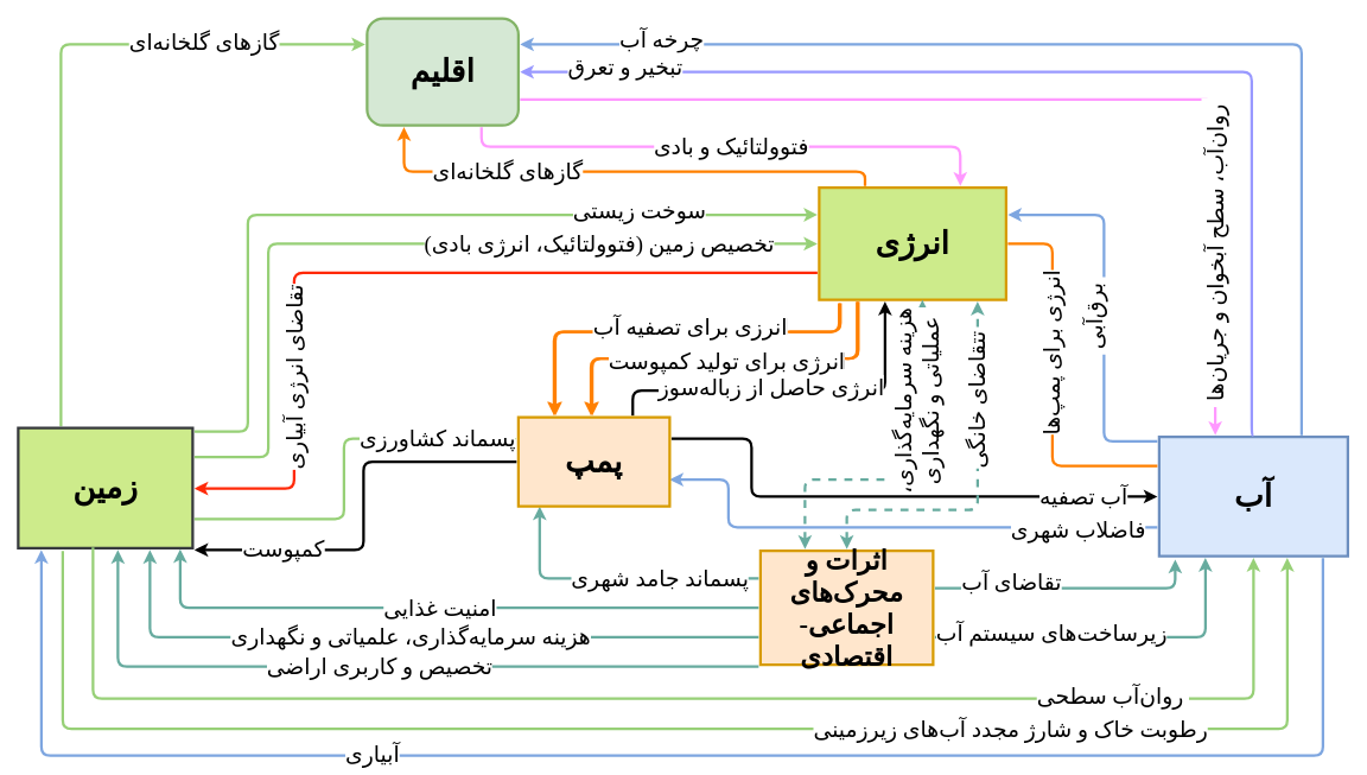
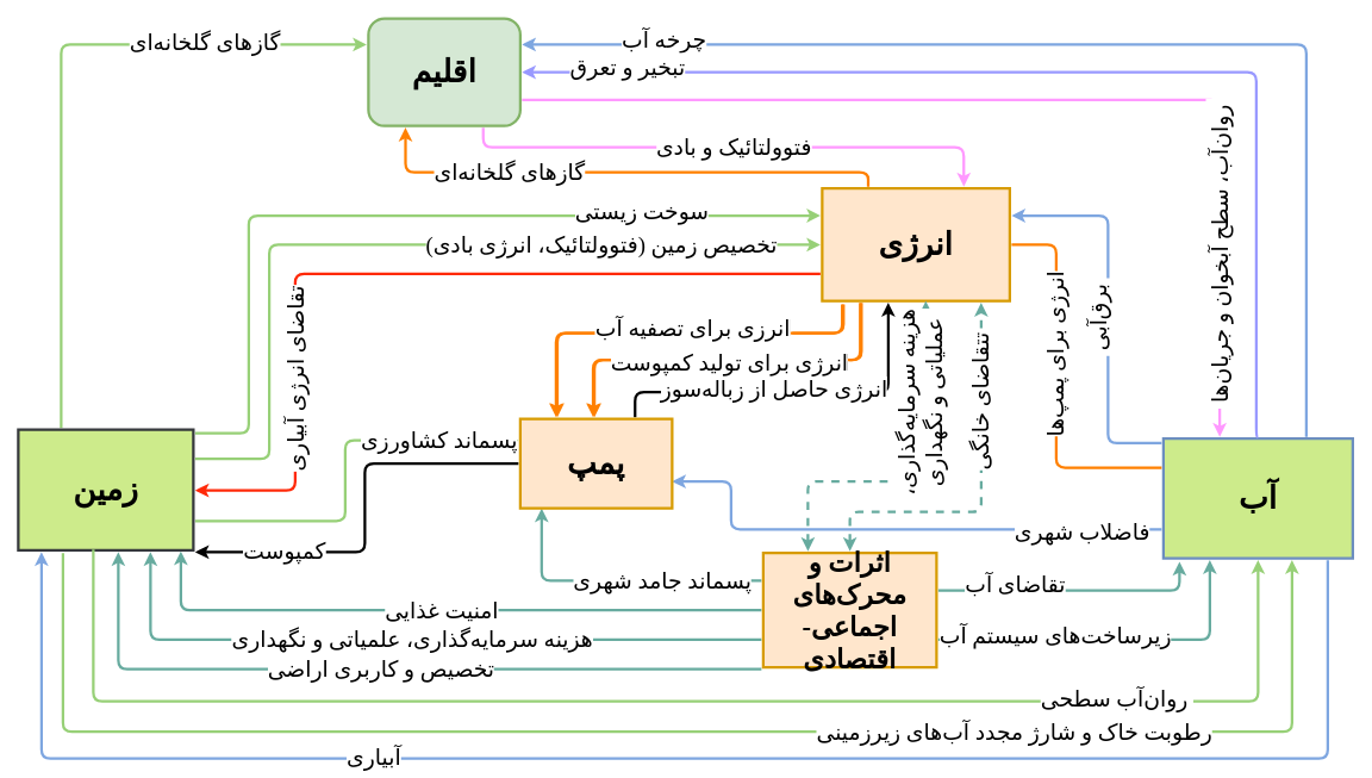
- <mxCell id="6" value="&lt;font style=&quot;font-size: 35px;&quot; face=&quot;b nazanin&quot;&gt;&lt;b style=&quot;font-size: 35px;&quot;&gt;انرژی&lt;/b&gt;&lt;/font&gt;" style="rounded=0;whiteSpace=wrap;html=1;strokeWidth=3;perimeterSpacing=2;shadow=0;glass=0;fillColor=#cdeb8b;strokeColor=#d79b00;fontSize=35;" vertex="1" parent="1"><mxGeometry x="920" y="210" width="210" height="126" as="geometry" /></mxCell>
+ <mxCell id="6" value="&lt;font style=&quot;font-size: 35px;&quot; face=&quot;b nazanin&quot;&gt;&lt;b style=&quot;font-size: 35px;&quot;&gt;انرژی&lt;/b&gt;&lt;/font&gt;" style="rounded=0;whiteSpace=wrap;html=1;strokeWidth=3;perimeterSpacing=2;shadow=0;glass=0;fillColor=#ffe6cc;strokeColor=#d79b00;fontSize=35;" vertex="1" parent="1"><mxGeometry x="920" y="210" width="210" height="126" as="geometry" /></mxCell>
- <mxCell id="15" value="&lt;font style=&quot;font-size: 25px;&quot; face=&quot;b nazanin&quot;&gt;آب تصفیه&lt;/font&gt;" style="edgeStyle=elbowEdgeStyle;elbow=horizontal;endArrow=classic;html=1;strokeWidth=3;fillColor=#ffcc99;exitX=1;exitY=0.25;exitDx=0;exitDy=0;fontSize=25;entryX=0;entryY=0.5;entryDx=0;entryDy=0;" edge="1" parent="1" source="44" target="13"><mxGeometry x="0.725" width="50" height="50" relative="1" as="geometry"><mxPoint x="746" y="466" as="sourcePoint" /><mxPoint x="1295" y="554" as="targetPoint" /><Array as="points"><mxPoint x="844" y="482" /><mxPoint x="1042" y="532" /><mxPoint x="1018" y="512" /></Array><mxPoint x="1" as="offset" /></mxGeometry></mxCell>
- <mxCell id="13" value="&lt;font face=&quot;b nazanin&quot; style=&quot;font-size: 35px;&quot;&gt;&lt;span style=&quot;font-size: 35px;&quot;&gt;&lt;b style=&quot;font-size: 35px;&quot;&gt;آب&lt;/b&gt;&lt;/span&gt;&lt;/font&gt;" style="rounded=0;whiteSpace=wrap;html=1;strokeWidth=3;perimeterSpacing=2;shadow=0;glass=0;fillColor=#dae8fc;strokeColor=#6c8ebf;fontSize=35;rotation=0;" vertex="1" parent="1"><mxGeometry x="1302" y="490" width="212" height="134" as="geometry" /></mxCell>
+ <mxCell id="13" value="&lt;font face=&quot;b nazanin&quot; style=&quot;font-size: 35px;&quot;&gt;&lt;span style=&quot;font-size: 35px;&quot;&gt;&lt;b style=&quot;font-size: 35px;&quot;&gt;آب&lt;/b&gt;&lt;/span&gt;&lt;/font&gt;" style="rounded=0;whiteSpace=wrap;html=1;strokeWidth=3;perimeterSpacing=2;shadow=0;glass=0;fillColor=#cdeb8b;strokeColor=#6c8ebf;fontSize=35;rotation=0;" vertex="1" parent="1"><mxGeometry x="1302" y="490" width="212" height="134" as="geometry" /></mxCell>
